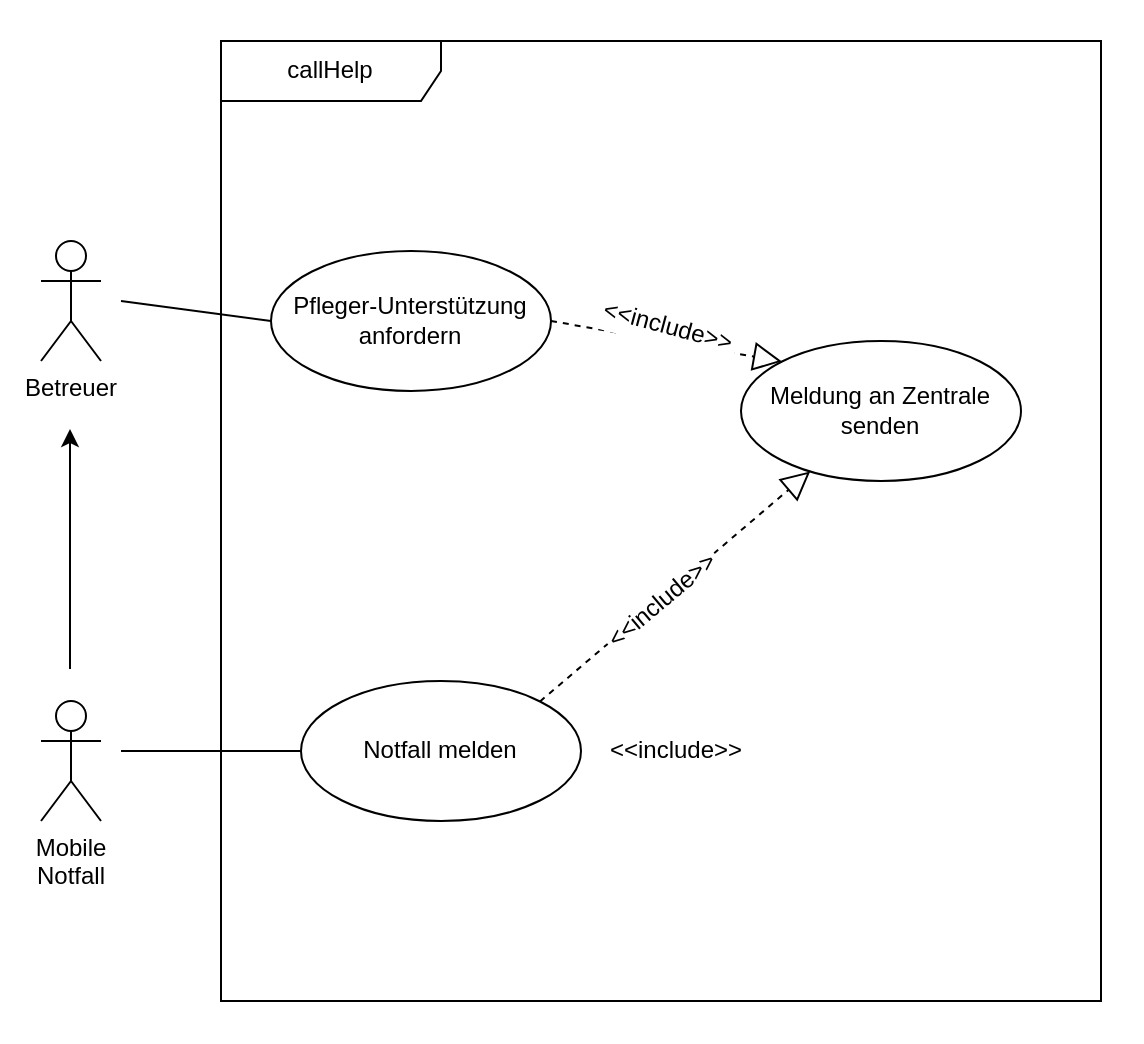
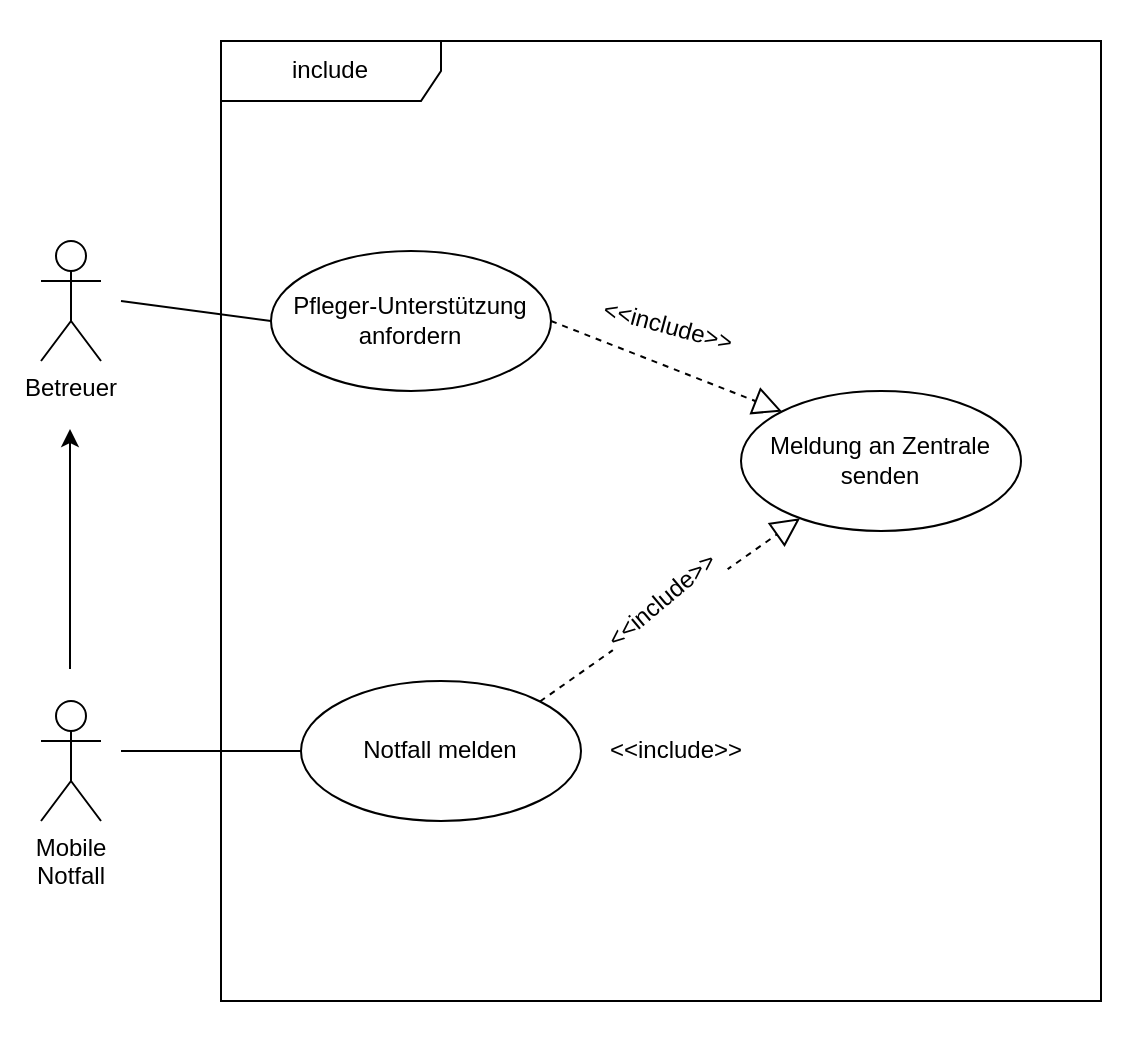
- <mxCell id="2" value="callHelp" style="shape=umlFrame;whiteSpace=wrap;html=1;width=110;height=30;" parent="1" vertex="1"><mxGeometry x="110" y="20" width="440" height="480" as="geometry" /></mxCell>
+ <mxCell id="2" value="include" style="shape=umlFrame;whiteSpace=wrap;html=1;width=110;height=30;" parent="1" vertex="1"><mxGeometry x="110" y="20" width="440" height="480" as="geometry" /></mxCell>
- <mxCell id="8" value="Meldung an Zentrale senden" style="ellipse;whiteSpace=wrap;html=1;" vertex="1" parent="1"><mxGeometry x="370" y="170" width="140" height="70" as="geometry" /></mxCell>
+ <mxCell id="8" value="Meldung an Zentrale senden" style="ellipse;whiteSpace=wrap;html=1;" vertex="1" parent="1"><mxGeometry x="370" y="195" width="140" height="70" as="geometry" /></mxCell>
